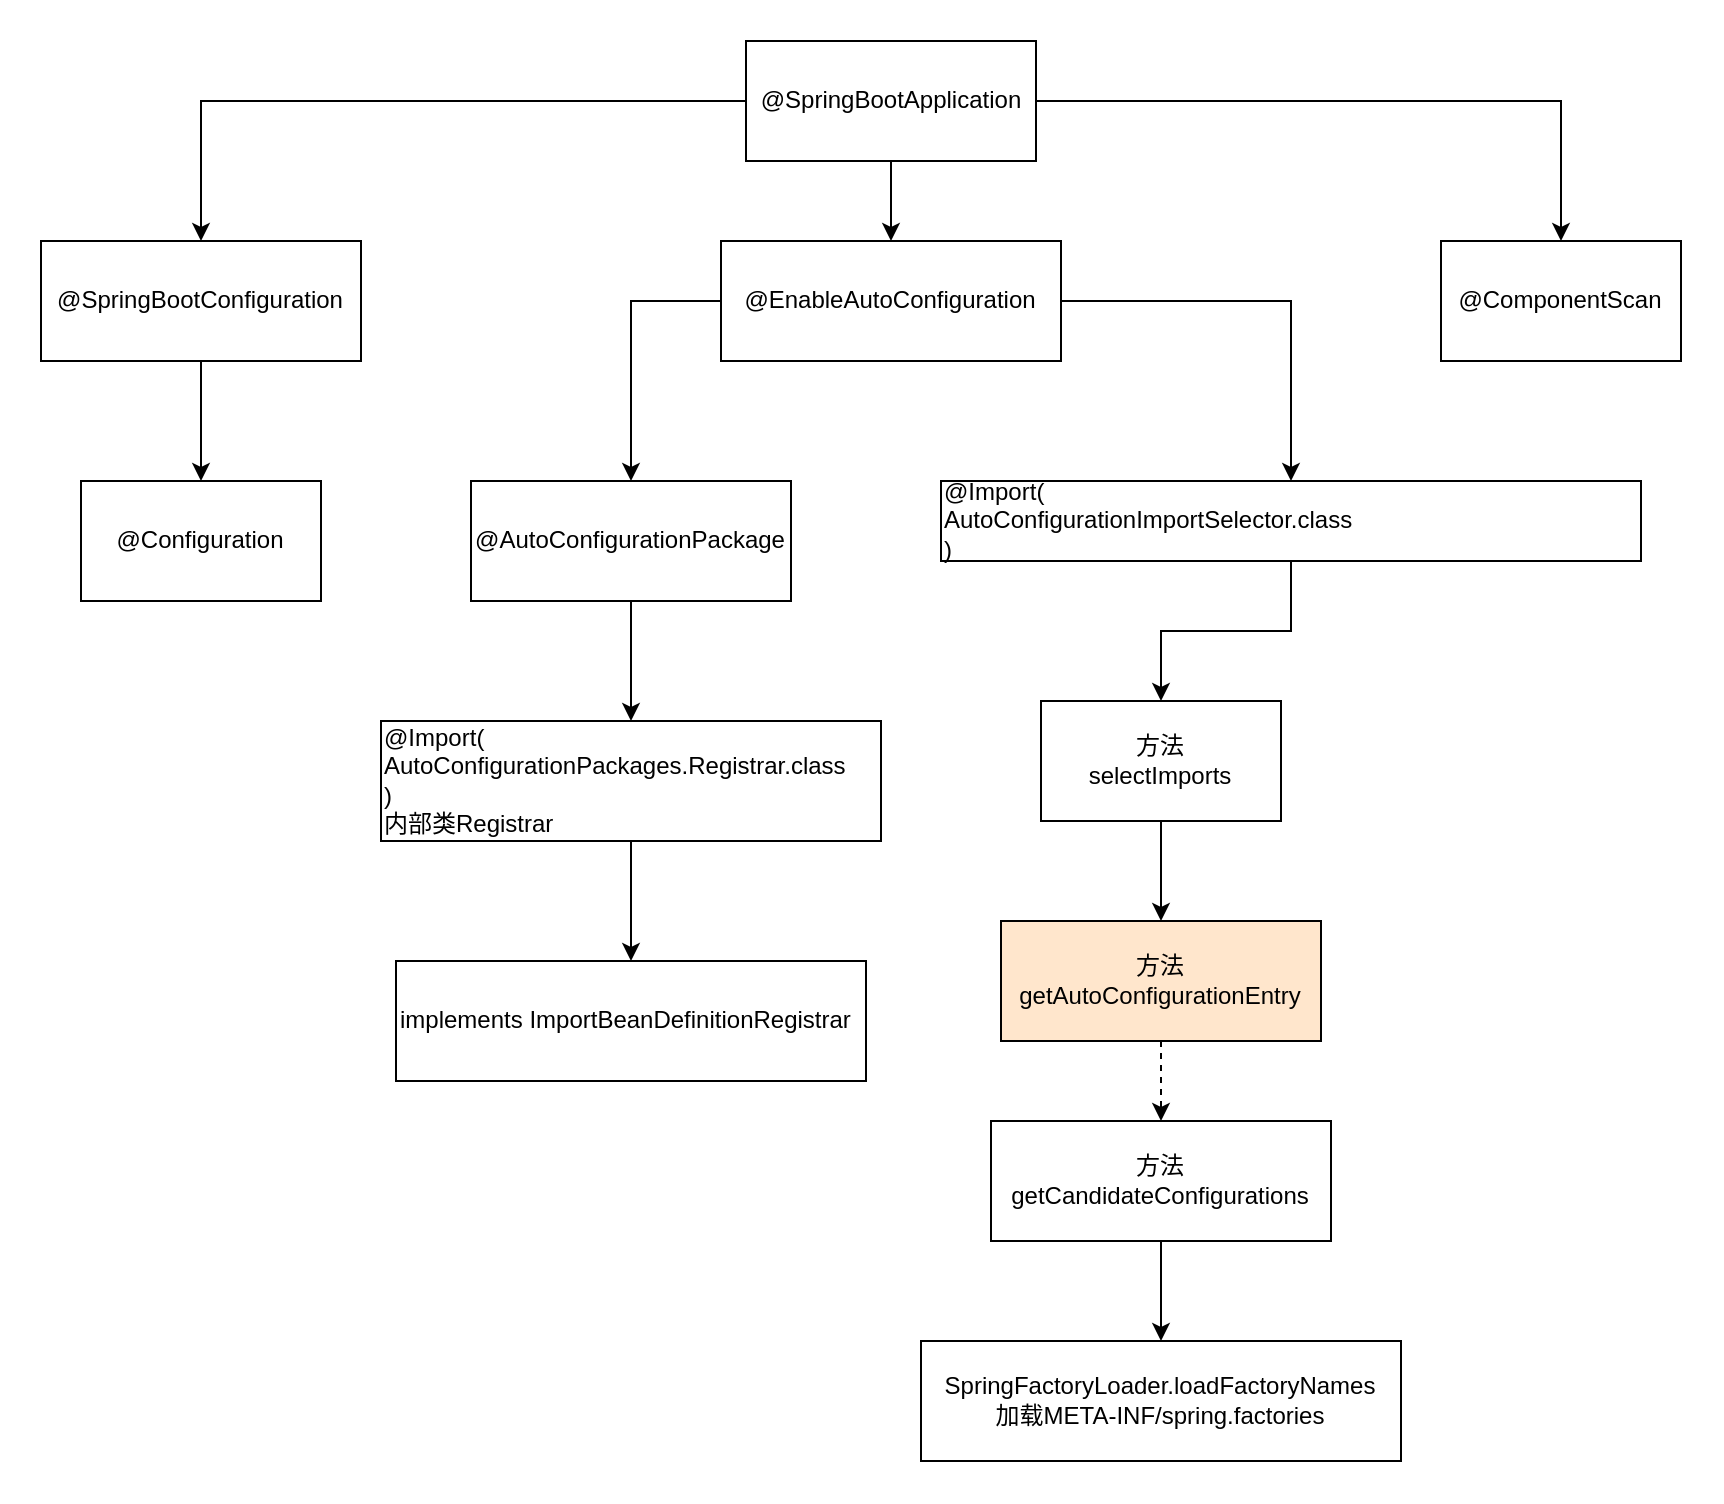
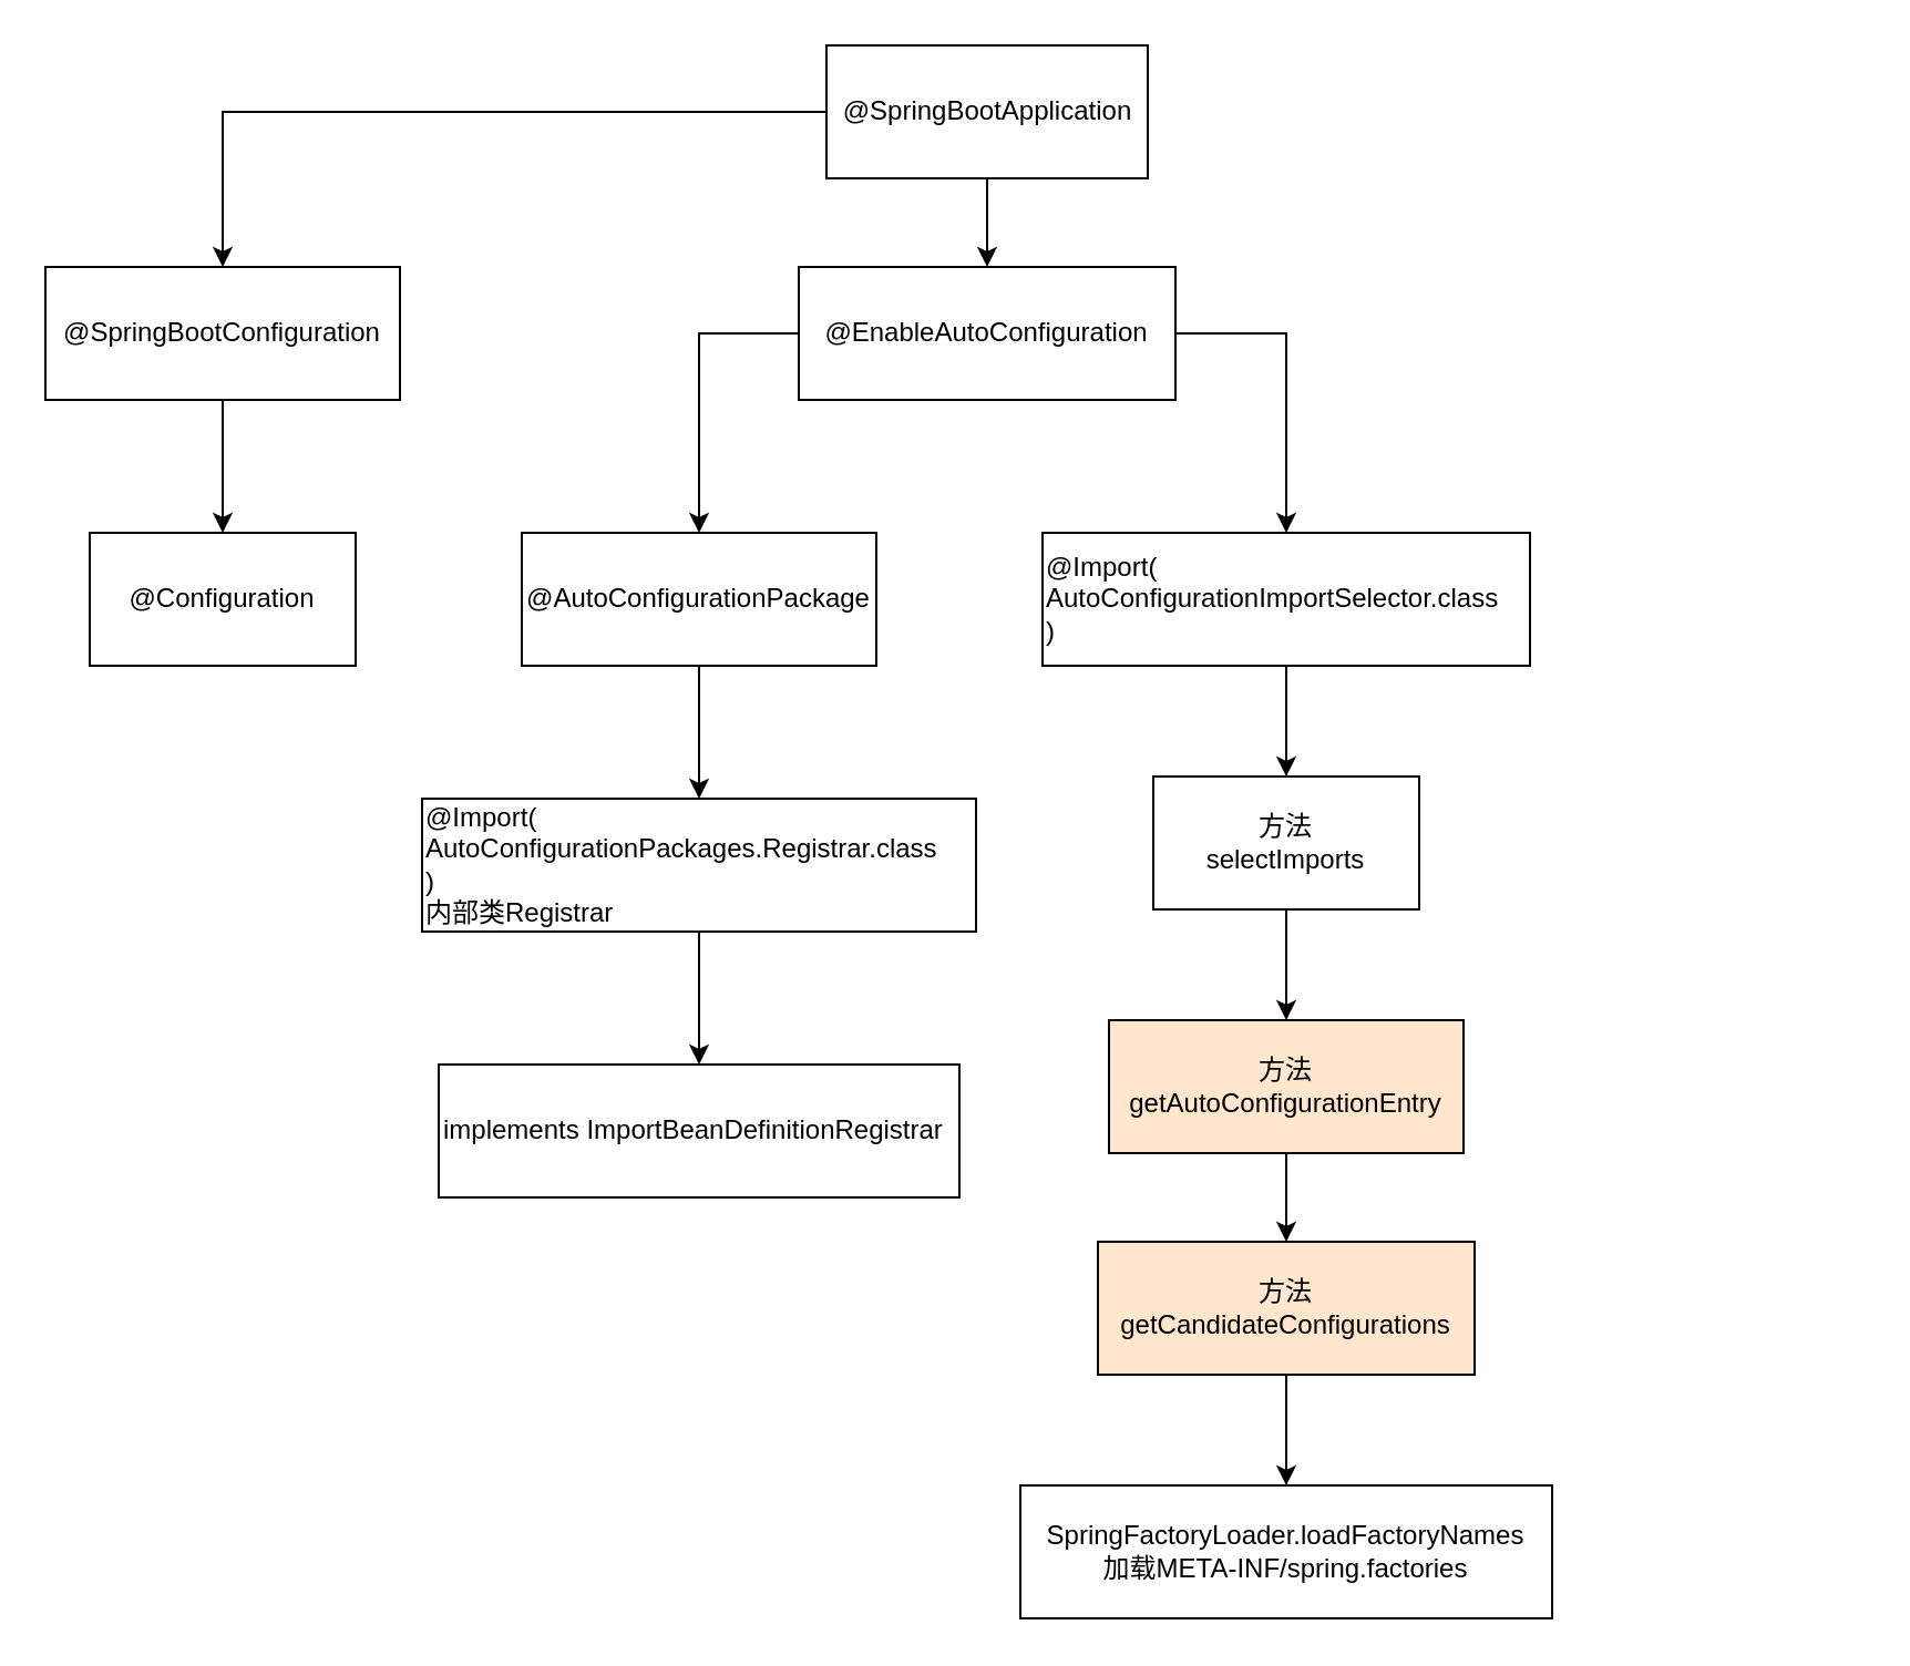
- <mxCell id="4" style="edgeStyle=orthogonalEdgeStyle;rounded=0;orthogonalLoop=1;jettySize=auto;html=1;exitX=1;exitY=0.5;exitDx=0;exitDy=0;" edge="1" parent="1" source="5" target="11"><mxGeometry relative="1" as="geometry" /></mxCell>
- <mxCell id="11" value="@ComponentScan" style="rounded=0;whiteSpace=wrap;html=1;" vertex="1" parent="1"><mxGeometry x="720" y="120" width="120" height="60" as="geometry" /></mxCell>
- <mxCell id="16" value="@Import(&lt;br&gt;AutoConfigurationImportSelector.class&lt;br&gt;)" style="rounded=0;whiteSpace=wrap;html=1;align=left;" vertex="1" parent="1"><mxGeometry x="470" y="240" width="350" height="40" as="geometry" /></mxCell>
+ <mxCell id="16" value="@Import(&lt;br&gt;AutoConfigurationImportSelector.class&lt;br&gt;)" style="rounded=0;whiteSpace=wrap;html=1;align=left;" vertex="1" parent="1"><mxGeometry x="470" y="240" width="220" height="60" as="geometry" /></mxCell>
- <mxCell id="19" style="edgeStyle=orthogonalEdgeStyle;rounded=0;orthogonalLoop=1;jettySize=auto;html=1;exitX=0.5;exitY=1;exitDx=0;exitDy=0;entryX=0.5;entryY=0;entryDx=0;entryDy=0;dashed=1;" edge="1" parent="1" source="20" target="22"><mxGeometry relative="1" as="geometry" /></mxCell>
+ <mxCell id="19" style="edgeStyle=orthogonalEdgeStyle;rounded=0;orthogonalLoop=1;jettySize=auto;html=1;exitX=0.5;exitY=1;exitDx=0;exitDy=0;entryX=0.5;entryY=0;entryDx=0;entryDy=0;" edge="1" parent="1" source="20" target="22"><mxGeometry relative="1" as="geometry" /></mxCell>
- <mxCell id="22" value="方法&lt;br&gt;getCandidateConfigurations" style="rounded=0;whiteSpace=wrap;html=1;" vertex="1" parent="1"><mxGeometry x="495" y="560" width="170" height="60" as="geometry" /></mxCell>
+ <mxCell id="22" value="方法&lt;br&gt;getCandidateConfigurations" style="rounded=0;whiteSpace=wrap;html=1;fillColor=#ffe6cc;" vertex="1" parent="1"><mxGeometry x="495" y="560" width="170" height="60" as="geometry" /></mxCell>
